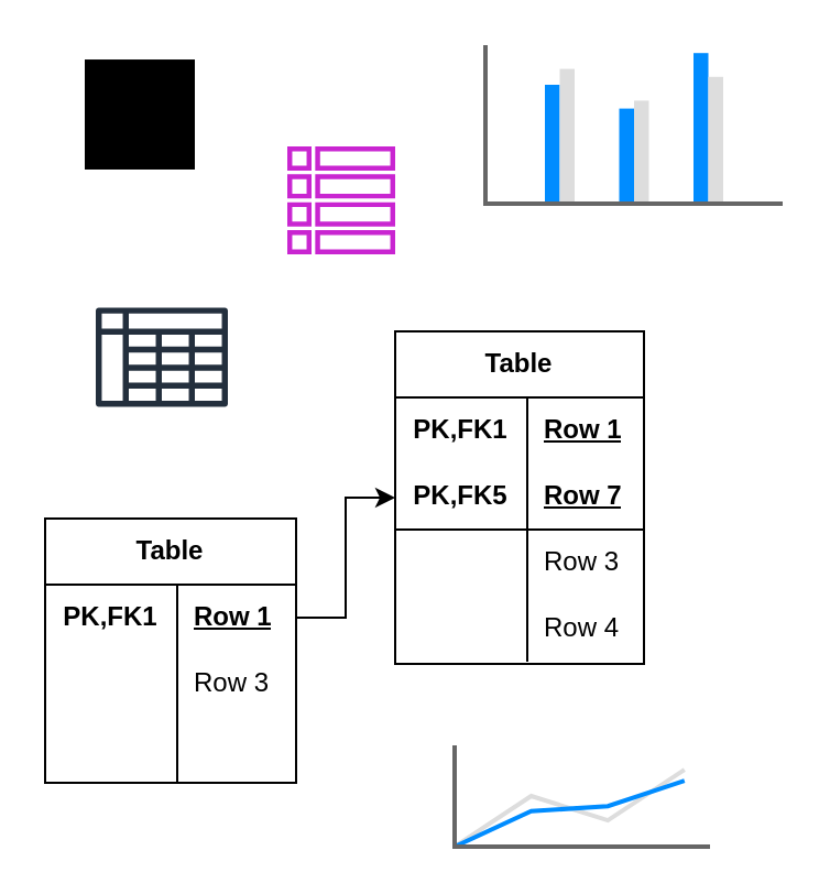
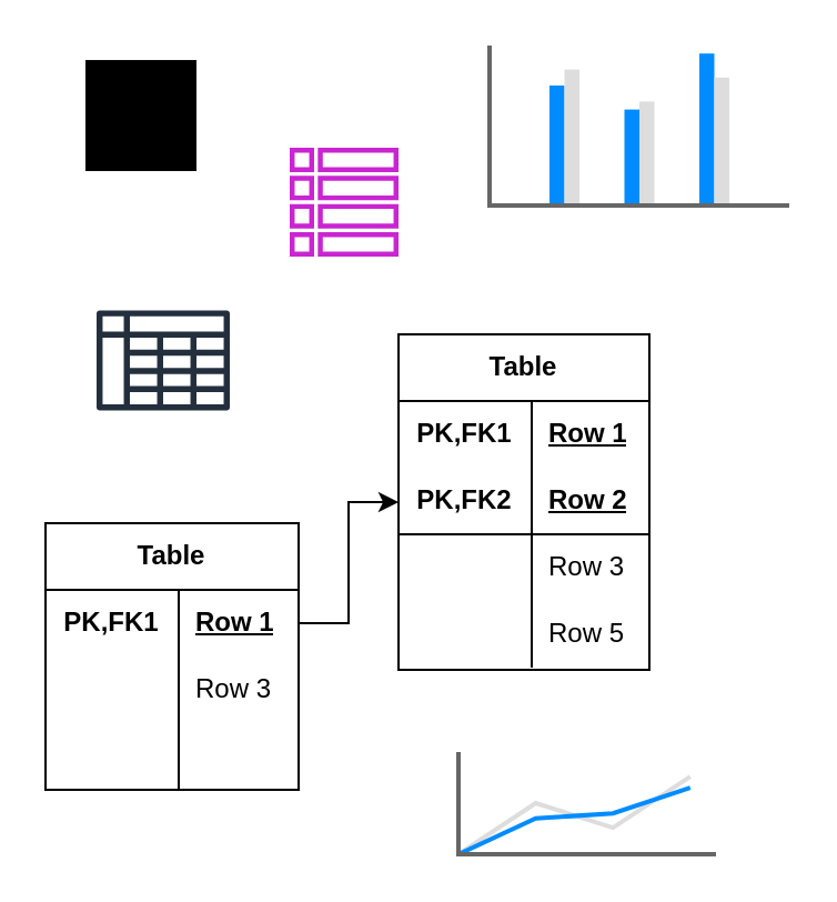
- <mxCell id="22" value="PK,FK5" style="shape=partialRectangle;connectable=0;fillColor=none;top=0;left=0;bottom=0;right=0;fontStyle=1;overflow=hidden;html=1;whiteSpace=wrap;" vertex="1" parent="21"><mxGeometry width="60" height="30" as="geometry"><mxRectangle width="60" height="30" as="alternateBounds" /></mxGeometry></mxCell>
+ <mxCell id="22" value="PK,FK2" style="shape=partialRectangle;connectable=0;fillColor=none;top=0;left=0;bottom=0;right=0;fontStyle=1;overflow=hidden;html=1;whiteSpace=wrap;" vertex="1" parent="21"><mxGeometry width="60" height="30" as="geometry"><mxRectangle width="60" height="30" as="alternateBounds" /></mxGeometry></mxCell>
- <mxCell id="23" value="Row 7" style="shape=partialRectangle;connectable=0;fillColor=none;top=0;left=0;bottom=0;right=0;align=left;spacingLeft=6;fontStyle=5;overflow=hidden;html=1;whiteSpace=wrap;" vertex="1" parent="21"><mxGeometry x="60" width="53" height="30" as="geometry"><mxRectangle width="53" height="30" as="alternateBounds" /></mxGeometry></mxCell>
+ <mxCell id="23" value="Row 2" style="shape=partialRectangle;connectable=0;fillColor=none;top=0;left=0;bottom=0;right=0;align=left;spacingLeft=6;fontStyle=5;overflow=hidden;html=1;whiteSpace=wrap;" vertex="1" parent="21"><mxGeometry x="60" width="53" height="30" as="geometry"><mxRectangle width="53" height="30" as="alternateBounds" /></mxGeometry></mxCell>
- <mxCell id="29" value="Row 4" style="shape=partialRectangle;connectable=0;fillColor=none;top=0;left=0;bottom=0;right=0;align=left;spacingLeft=6;overflow=hidden;html=1;whiteSpace=wrap;" vertex="1" parent="27"><mxGeometry x="60" width="53" height="30" as="geometry"><mxRectangle width="53" height="30" as="alternateBounds" /></mxGeometry></mxCell>
+ <mxCell id="29" value="Row 5" style="shape=partialRectangle;connectable=0;fillColor=none;top=0;left=0;bottom=0;right=0;align=left;spacingLeft=6;overflow=hidden;html=1;whiteSpace=wrap;" vertex="1" parent="27"><mxGeometry x="60" width="53" height="30" as="geometry"><mxRectangle width="53" height="30" as="alternateBounds" /></mxGeometry></mxCell>
